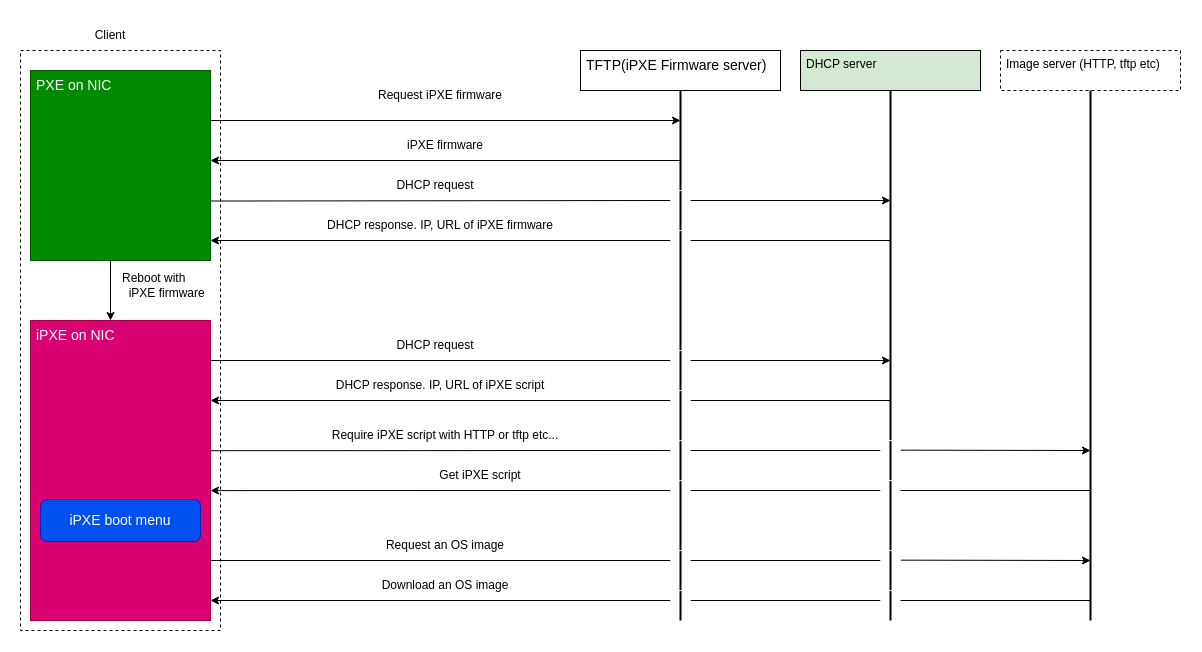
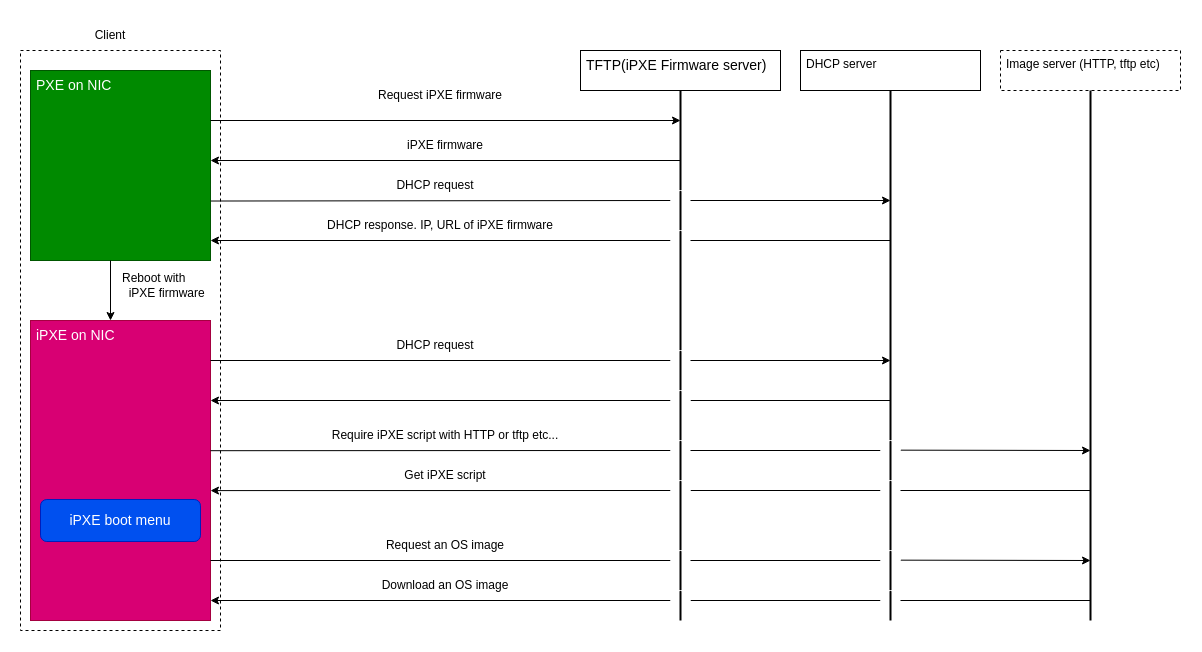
- <mxCell id="8" value="DHCP server" style="rounded=0;whiteSpace=wrap;html=1;align=left;verticalAlign=top;spacingLeft=4;fillColor=#d5e8d4;" parent="1" vertex="1"><mxGeometry x="800" y="50" width="180" height="40" as="geometry" /></mxCell>
+ <mxCell id="8" value="DHCP server" style="rounded=0;whiteSpace=wrap;html=1;align=left;verticalAlign=top;spacingLeft=4;" parent="1" vertex="1"><mxGeometry x="800" y="50" width="180" height="40" as="geometry" /></mxCell>
- <mxCell id="19" value="DHCP response. IP, URL of iPXE script" style="text;html=1;strokeColor=none;fillColor=none;align=center;verticalAlign=middle;whiteSpace=wrap;rounded=0;" parent="1" vertex="1"><mxGeometry x="320" y="370" width="240" height="30" as="geometry" /></mxCell>
- <mxCell id="23" value="Get iPXE script" style="text;html=1;strokeColor=none;fillColor=none;align=center;verticalAlign=middle;whiteSpace=wrap;rounded=0;" parent="1" vertex="1"><mxGeometry x="345" y="460" width="270" height="30" as="geometry" /></mxCell>
+ <mxCell id="23" value="Get iPXE script" style="text;html=1;strokeColor=none;fillColor=none;align=center;verticalAlign=middle;whiteSpace=wrap;rounded=0;" parent="1" vertex="1"><mxGeometry x="310" y="460" width="270" height="30" as="geometry" /></mxCell>
